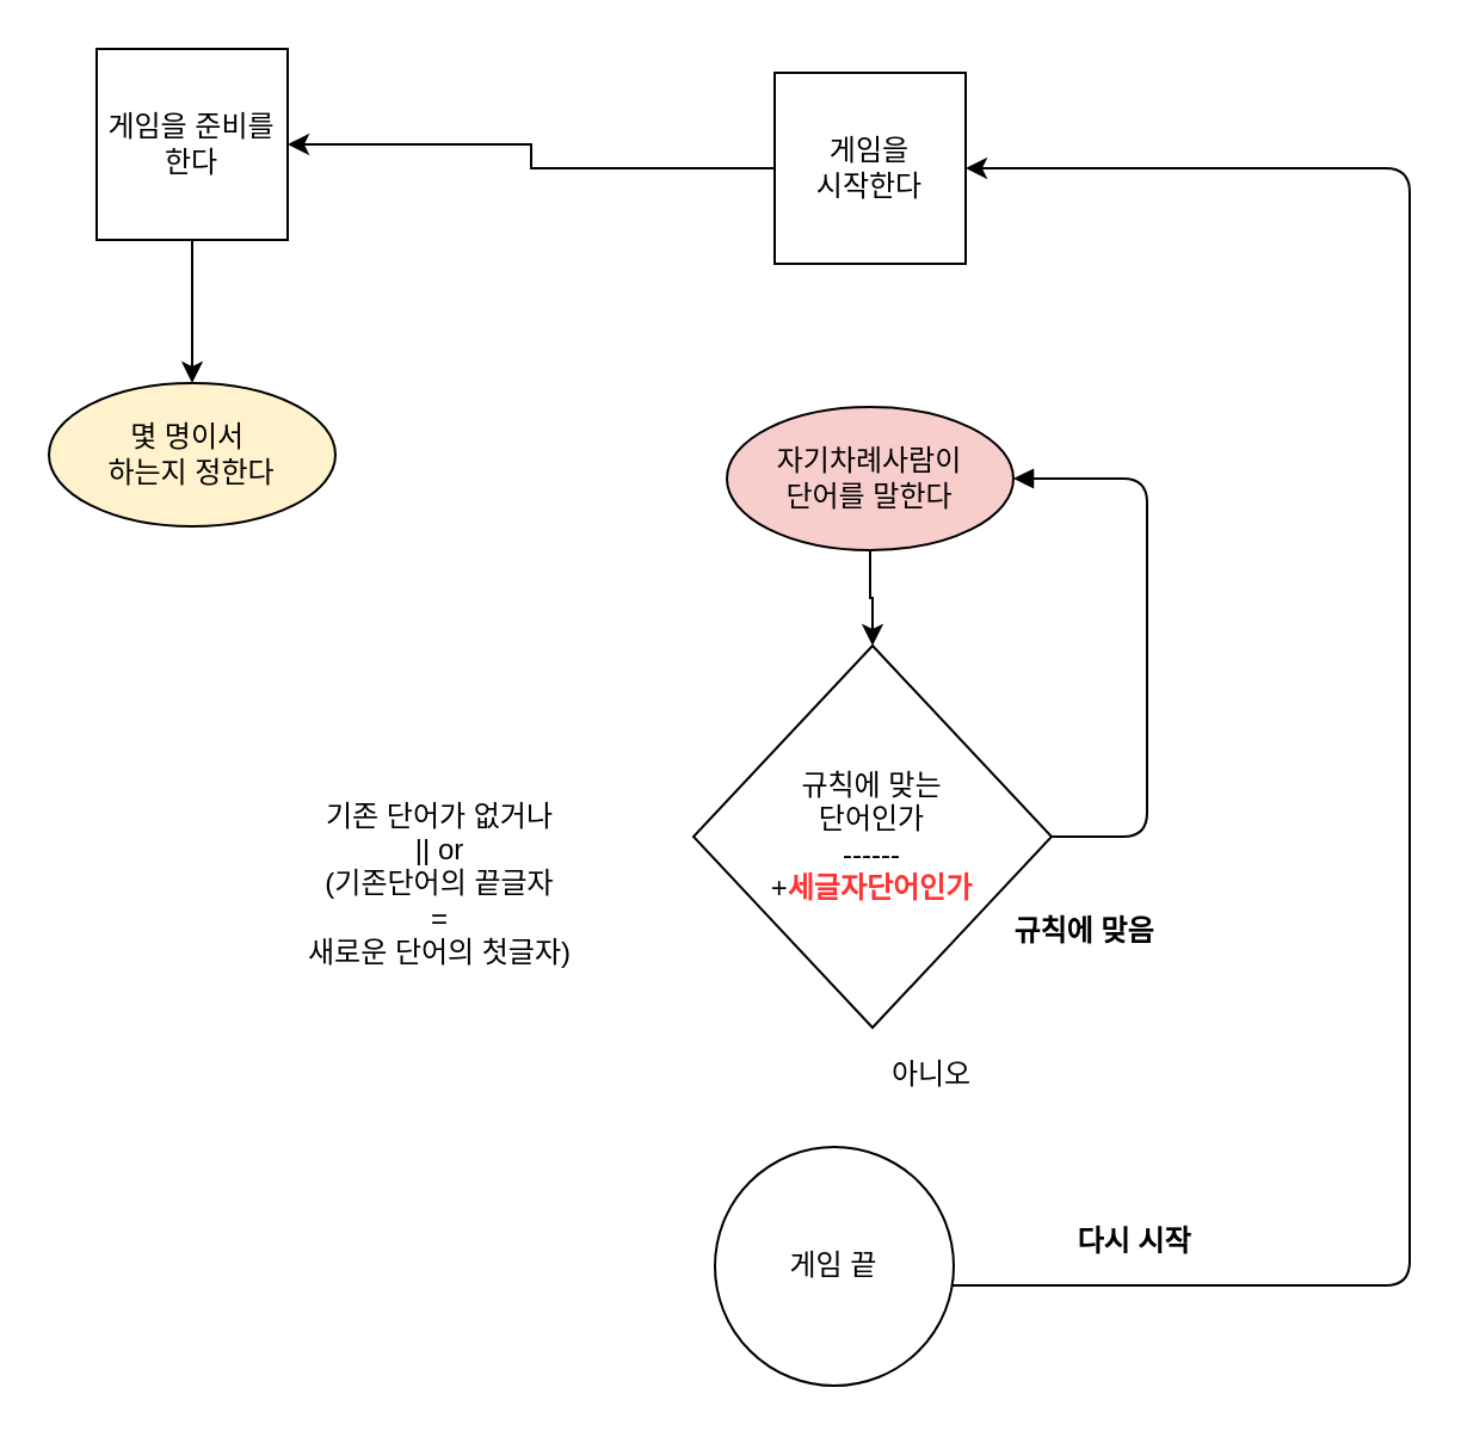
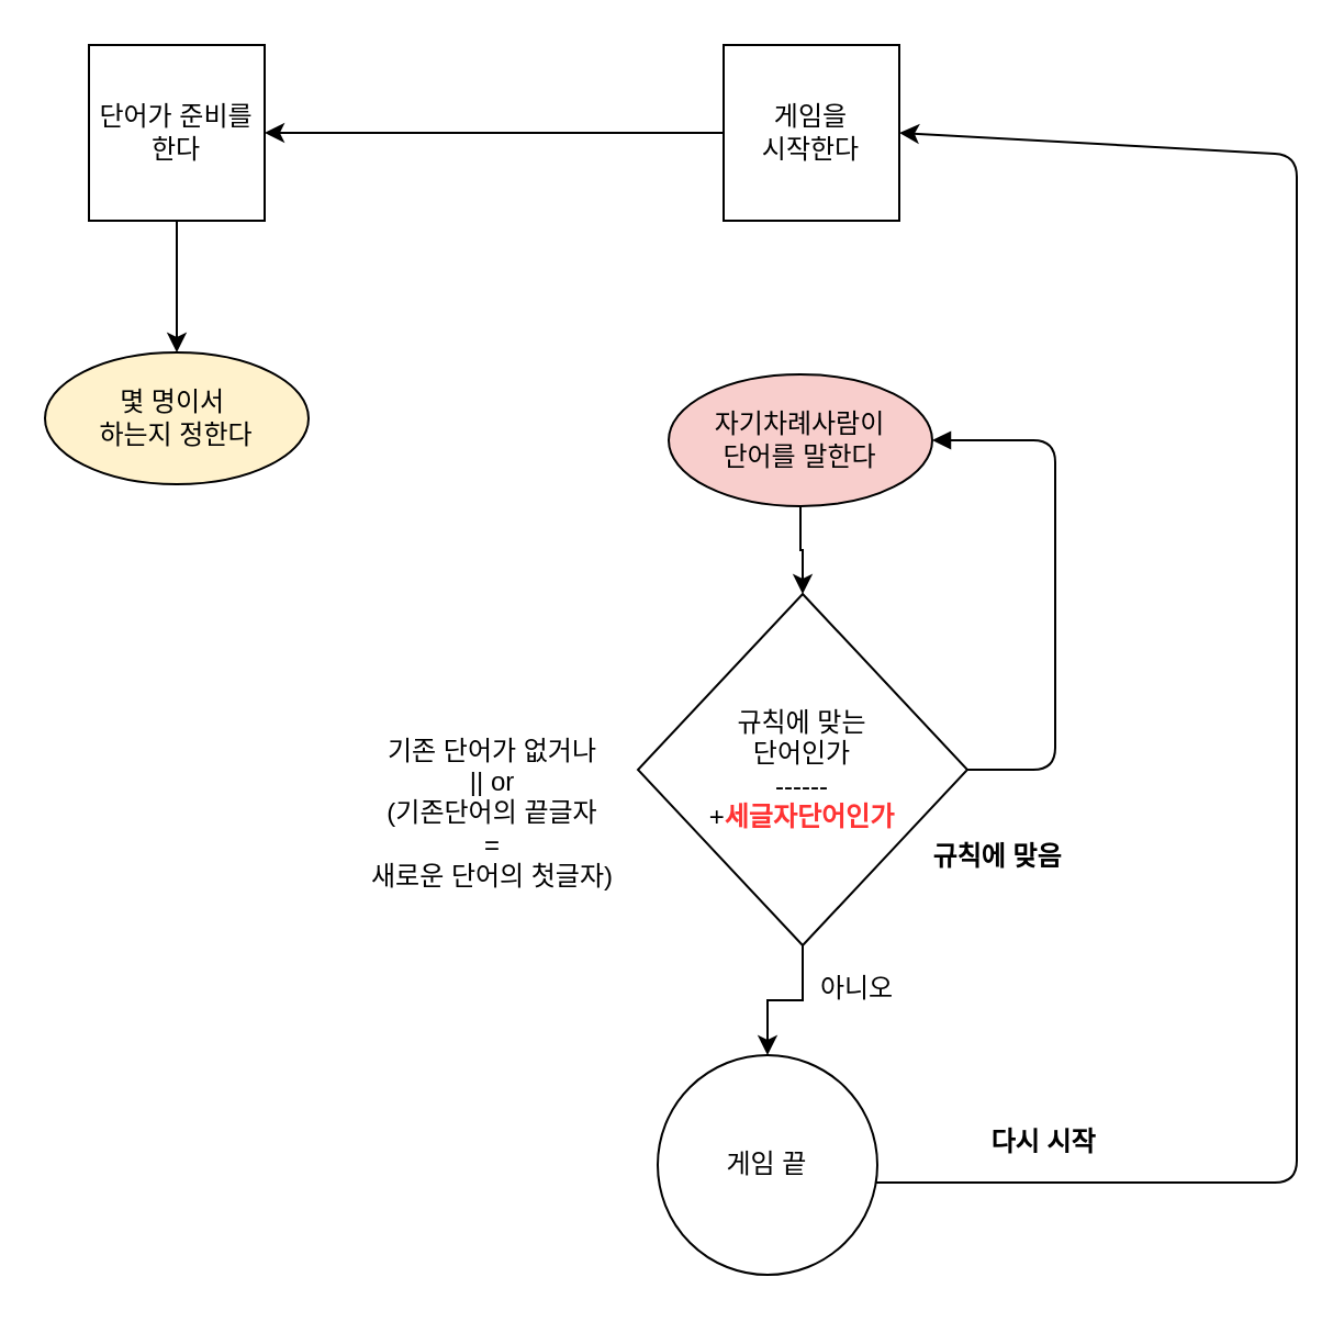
- <mxCell id="3" value="게임을 준비를한다" style="whiteSpace=wrap;html=1;aspect=fixed;direction=south;" parent="1" vertex="1"><mxGeometry x="40" y="20" width="80" height="80" as="geometry" /></mxCell>
+ <mxCell id="3" value="단어가 준비를한다" style="whiteSpace=wrap;html=1;aspect=fixed;direction=south;" parent="1" vertex="1"><mxGeometry x="40" y="20" width="80" height="80" as="geometry" /></mxCell>
- <mxCell id="5" value="게임을&lt;br&gt;시작한다" style="whiteSpace=wrap;html=1;aspect=fixed;" parent="1" vertex="1"><mxGeometry x="324" y="30" width="80" height="80" as="geometry" /></mxCell>
+ <mxCell id="5" value="게임을&lt;br&gt;시작한다" style="whiteSpace=wrap;html=1;aspect=fixed;" parent="1" vertex="1"><mxGeometry x="329" y="20" width="80" height="80" as="geometry" /></mxCell>
- <mxCell id="17" value="기존 단어가 없거나&lt;br&gt;|| or&lt;br&gt;(기존단어의 끝글자&lt;br&gt;=&lt;br&gt;새로운 단어의 첫글자)" style="text;html=1;strokeColor=none;fillColor=none;align=center;verticalAlign=middle;whiteSpace=wrap;rounded=0;" parent="1" vertex="1"><mxGeometry x="118" y="320" width="132" height="100" as="geometry" /></mxCell>
+ <mxCell id="17" value="기존 단어가 없거나&lt;br&gt;|| or&lt;br&gt;(기존단어의 끝글자&lt;br&gt;=&lt;br&gt;새로운 단어의 첫글자)" style="text;html=1;strokeColor=none;fillColor=none;align=center;verticalAlign=middle;whiteSpace=wrap;rounded=0;" parent="1" vertex="1"><mxGeometry x="158" y="320" width="132" height="100" as="geometry" /></mxCell>
+ <mxCell id="8" value="" style="edgeStyle=orthogonalEdgeStyle;rounded=0;orthogonalLoop=1;jettySize=auto;html=1;entryX=0.5;entryY=0;entryDx=0;entryDy=0;" parent="1" source="9" target="15" edge="1"><mxGeometry relative="1" as="geometry"><mxPoint x="364" y="470" as="targetPoint" /></mxGeometry></mxCell>
